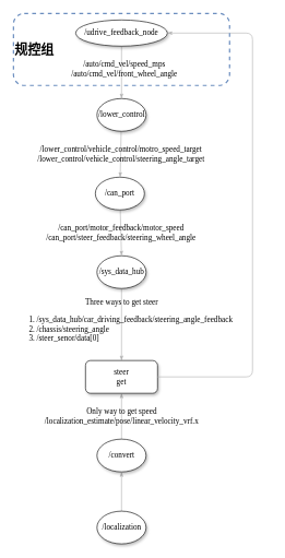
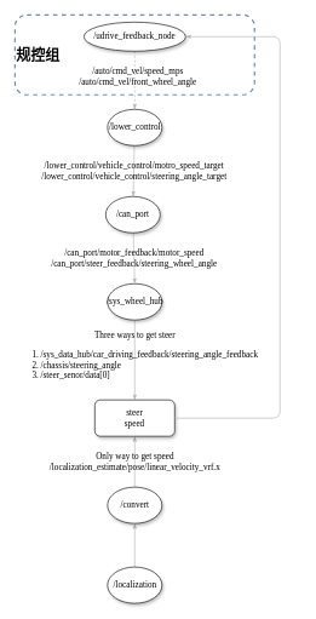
- <mxCell id="9" value="/auto/cmd_vel/speed_mps&lt;br&gt;/auto/cmd_vel/front_wheel_angle" style="edgeStyle=none;rounded=1;html=1;labelBackgroundColor=none;startArrow=none;startFill=0;startSize=5;endArrow=classicThin;endFill=1;endSize=5;jettySize=auto;orthogonalLoop=1;strokeColor=#B3B3B3;strokeWidth=1;fontFamily=Verdana;fontSize=12" parent="1" source="10" target="12" edge="1"><mxGeometry x="-0.136" y="4" relative="1" as="geometry"><mxPoint as="offset" /></mxGeometry></mxCell>
+ <mxCell id="9" value="/auto/cmd_vel/speed_mps&lt;br&gt;/auto/cmd_vel/front_wheel_angle" style="edgeStyle=none;rounded=1;html=1;labelBackgroundColor=none;startArrow=none;startFill=0;startSize=5;endArrow=classicThin;endFill=1;endSize=5;jettySize=auto;orthogonalLoop=1;strokeColor=#B3B3B3;strokeWidth=1;fontFamily=Verdana;fontSize=12;dashed=1;" parent="1" source="10" target="12" edge="1"><mxGeometry x="-0.136" y="4" relative="1" as="geometry"><mxPoint as="offset" /></mxGeometry></mxCell>
- <mxCell id="7" value="&lt;span&gt;/sys_data_hub&lt;/span&gt;" style="ellipse;whiteSpace=wrap;html=1;rounded=0;shadow=1;comic=0;labelBackgroundColor=none;strokeWidth=1;fontFamily=Verdana;fontSize=12;align=center;" parent="1" vertex="1"><mxGeometry x="147.5" y="390" width="75" height="50" as="geometry" /></mxCell>
+ <mxCell id="7" value="&lt;span&gt;/sys_wheel_hub&lt;/span&gt;" style="ellipse;whiteSpace=wrap;html=1;rounded=0;shadow=1;comic=0;labelBackgroundColor=none;strokeWidth=1;fontFamily=Verdana;fontSize=12;align=center;" parent="1" vertex="1"><mxGeometry x="147.5" y="390" width="75" height="50" as="geometry" /></mxCell>
- <mxCell id="8" value="steer&lt;br&gt;get" style="whiteSpace=wrap;html=1;rounded=1;shadow=1;comic=0;labelBackgroundColor=none;strokeWidth=1;fontFamily=Verdana;fontSize=12;align=center;" parent="1" vertex="1"><mxGeometry x="130" y="550" width="110" height="50" as="geometry" /></mxCell>
+ <mxCell id="8" value="steer&lt;br&gt;speed" style="whiteSpace=wrap;html=1;rounded=1;shadow=1;comic=0;labelBackgroundColor=none;strokeWidth=1;fontFamily=Verdana;fontSize=12;align=center;" parent="1" vertex="1"><mxGeometry x="130" y="550" width="110" height="50" as="geometry" /></mxCell>
